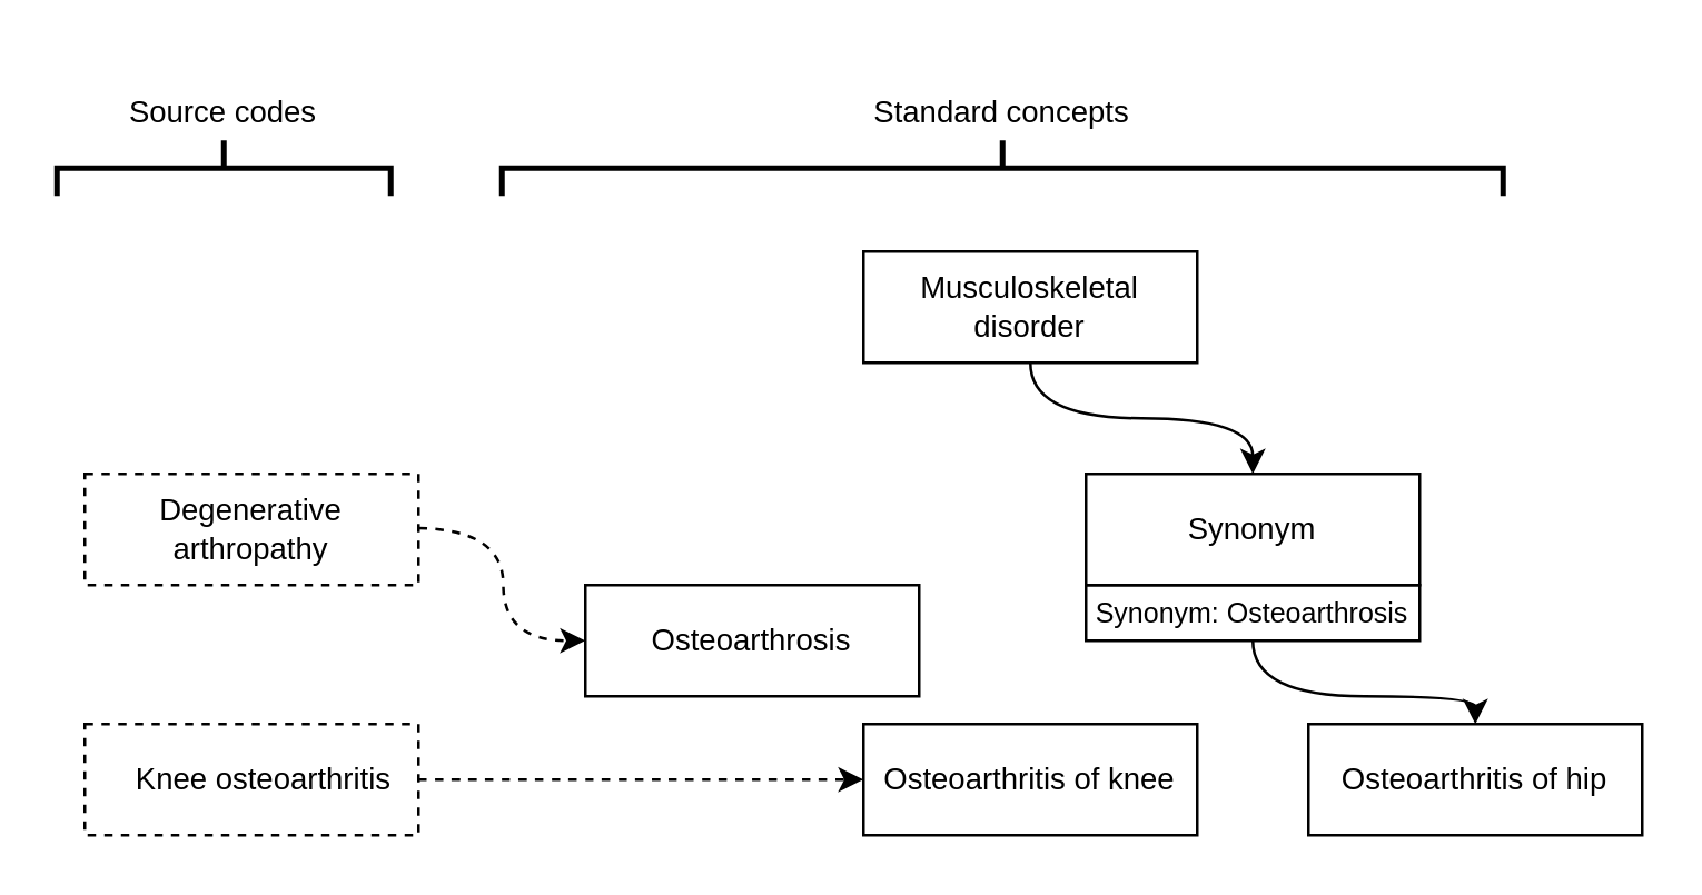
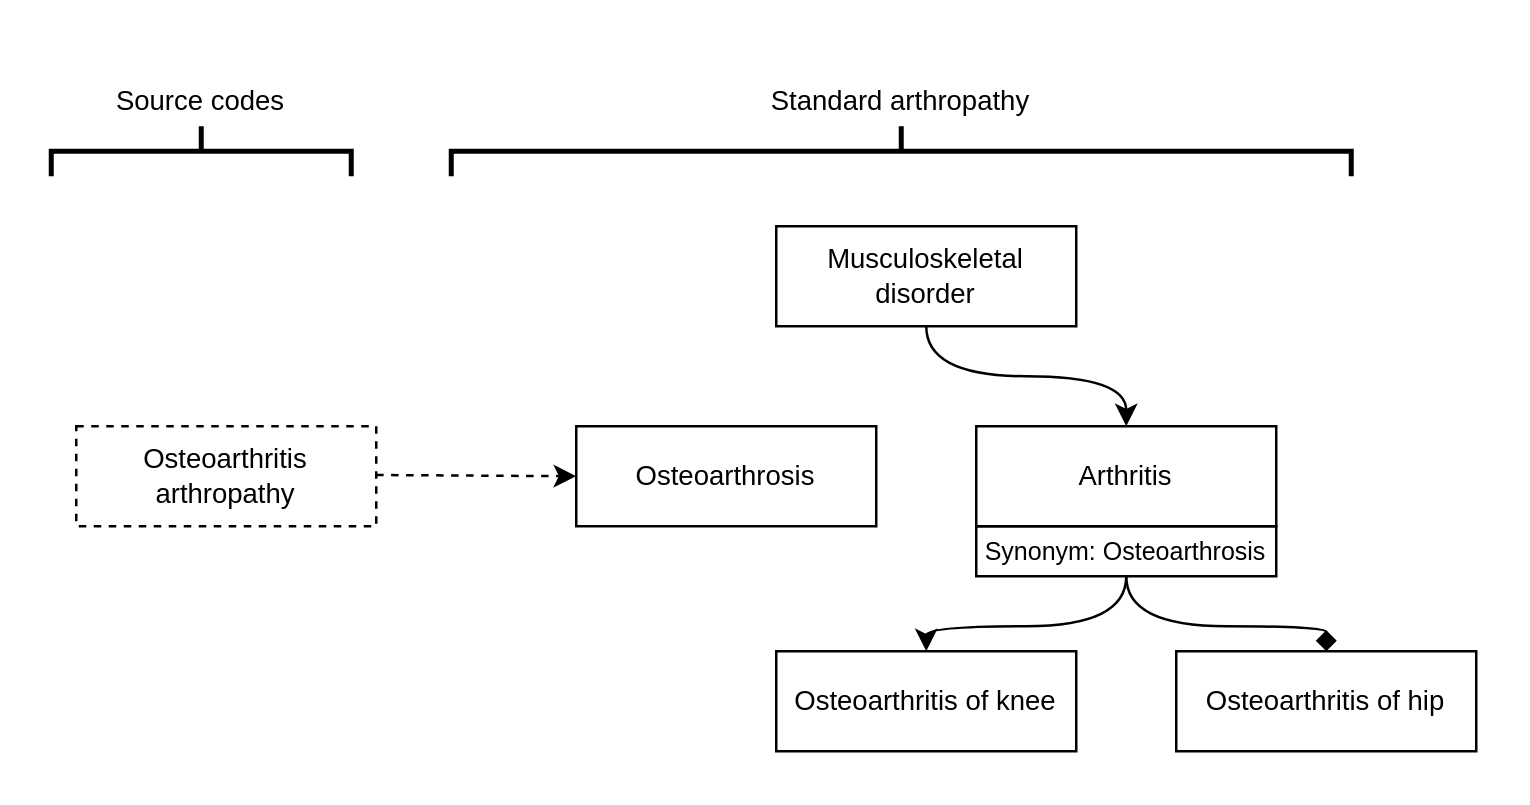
- <mxCell id="3" value="Standard concepts" style="text;html=1;align=center;verticalAlign=middle;whiteSpace=wrap;rounded=0;strokeColor=none;fontSize=11;dashed=1;" vertex="1" parent="1"><mxGeometry x="300" y="20" width="120" height="40" as="geometry" /></mxCell>
+ <mxCell id="3" value="Standard arthropathy" style="text;html=1;align=center;verticalAlign=middle;whiteSpace=wrap;rounded=0;strokeColor=none;fontSize=11;dashed=1;" vertex="1" parent="1"><mxGeometry x="300" y="20" width="120" height="40" as="geometry" /></mxCell>
- <mxCell id="14" value="&lt;span class=&quot;ac-list-item__content&quot;&gt;&lt;span&gt;Degenerative arthropathy&lt;/span&gt;&lt;/span&gt;" style="text;html=1;align=center;verticalAlign=middle;whiteSpace=wrap;rounded=0;fontSize=11;dashed=1;strokeColor=default;" vertex="1" parent="1"><mxGeometry x="30" y="170" width="120" height="40" as="geometry" /></mxCell>
+ <mxCell id="14" value="&lt;span class=&quot;ac-list-item__content&quot;&gt;&lt;span&gt;Osteoarthritis arthropathy&lt;/span&gt;&lt;/span&gt;" style="text;html=1;align=center;verticalAlign=middle;whiteSpace=wrap;rounded=0;fontSize=11;dashed=1;strokeColor=default;" vertex="1" parent="1"><mxGeometry x="30" y="170" width="120" height="40" as="geometry" /></mxCell>
- <mxCell id="6" value="Synonym" style="text;html=1;align=center;verticalAlign=middle;whiteSpace=wrap;rounded=0;fontSize=11;strokeColor=default;" vertex="1" parent="1"><mxGeometry x="390" y="170" width="120" height="40" as="geometry" /></mxCell>
+ <mxCell id="6" value="Arthritis" style="text;html=1;align=center;verticalAlign=middle;whiteSpace=wrap;rounded=0;fontSize=11;strokeColor=default;" vertex="1" parent="1"><mxGeometry x="390" y="170" width="120" height="40" as="geometry" /></mxCell>
- <mxCell id="13" value="&lt;span class=&quot;ac-list-item__content&quot;&gt;&lt;span&gt;Osteoarthrosis&lt;/span&gt;&lt;/span&gt;" style="text;html=1;align=center;verticalAlign=middle;whiteSpace=wrap;rounded=0;fontSize=11;strokeColor=default;" vertex="1" parent="1"><mxGeometry x="210" y="210" width="120" height="40" as="geometry" /></mxCell>
+ <mxCell id="13" value="&lt;span class=&quot;ac-list-item__content&quot;&gt;&lt;span&gt;Osteoarthrosis&lt;/span&gt;&lt;/span&gt;" style="text;html=1;align=center;verticalAlign=middle;whiteSpace=wrap;rounded=0;fontSize=11;strokeColor=default;" vertex="1" parent="1"><mxGeometry x="230" y="170" width="120" height="40" as="geometry" /></mxCell>
+ <mxCell id="16" style="edgeStyle=orthogonalEdgeStyle;curved=1;rounded=0;orthogonalLoop=1;jettySize=auto;html=1;entryX=0.5;entryY=0;entryDx=0;entryDy=0;fontSize=10;strokeColor=#000000;" edge="1" parent="1" source="18" target="7"><mxGeometry relative="1" as="geometry" /></mxCell>
- <mxCell id="17" style="edgeStyle=orthogonalEdgeStyle;curved=1;rounded=0;orthogonalLoop=1;jettySize=auto;html=1;entryX=0.5;entryY=0;entryDx=0;entryDy=0;fontSize=10;strokeColor=#000000;" edge="1" parent="1" source="18" target="8"><mxGeometry relative="1" as="geometry" /></mxCell>
+ <mxCell id="17" style="edgeStyle=orthogonalEdgeStyle;curved=1;rounded=0;orthogonalLoop=1;jettySize=auto;html=1;entryX=0.5;entryY=0;entryDx=0;entryDy=0;fontSize=10;strokeColor=#000000;endArrow=diamond;" edge="1" parent="1" source="18" target="8"><mxGeometry relative="1" as="geometry" /></mxCell>
- <mxCell id="12" value="&amp;nbsp;&amp;nbsp; Knee osteoarthritis" style="text;html=1;align=center;verticalAlign=middle;whiteSpace=wrap;rounded=0;fontSize=11;dashed=1;strokeColor=default;" vertex="1" parent="1"><mxGeometry x="30" y="260" width="120" height="40" as="geometry" /></mxCell>
- <mxCell id="11" style="edgeStyle=orthogonalEdgeStyle;rounded=0;orthogonalLoop=1;jettySize=auto;html=1;fontSize=11;dashed=1;curved=1;" edge="1" parent="1" source="12" target="7"><mxGeometry relative="1" as="geometry" /></mxCell>
